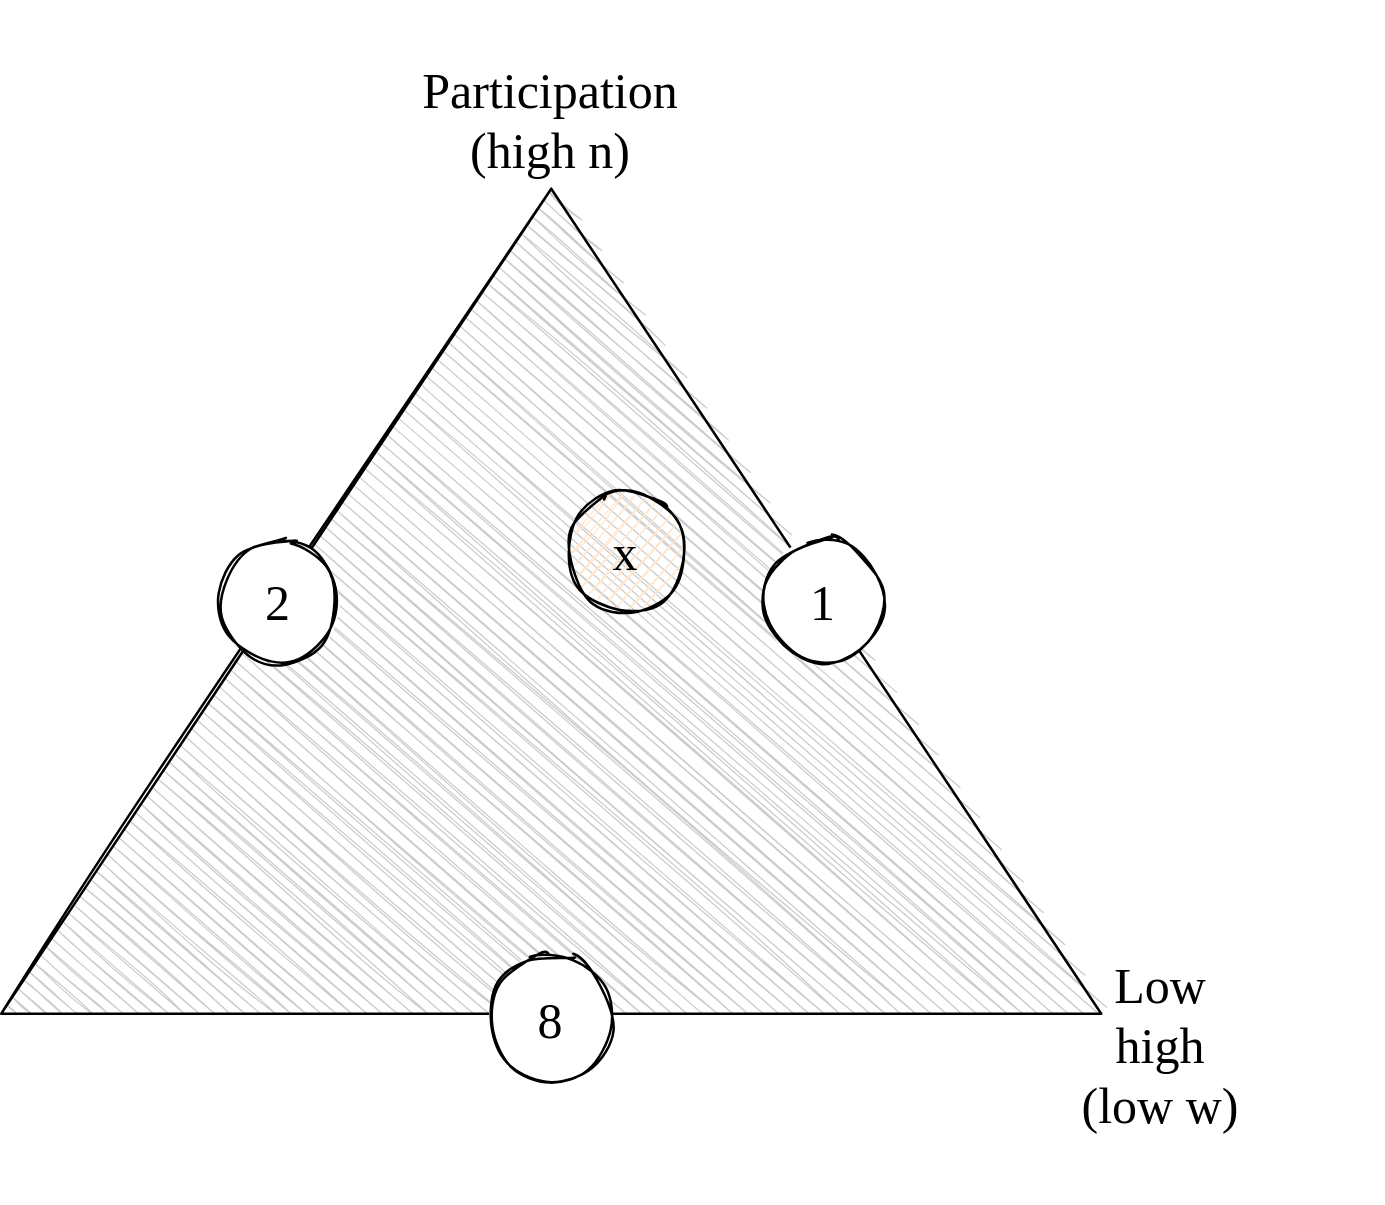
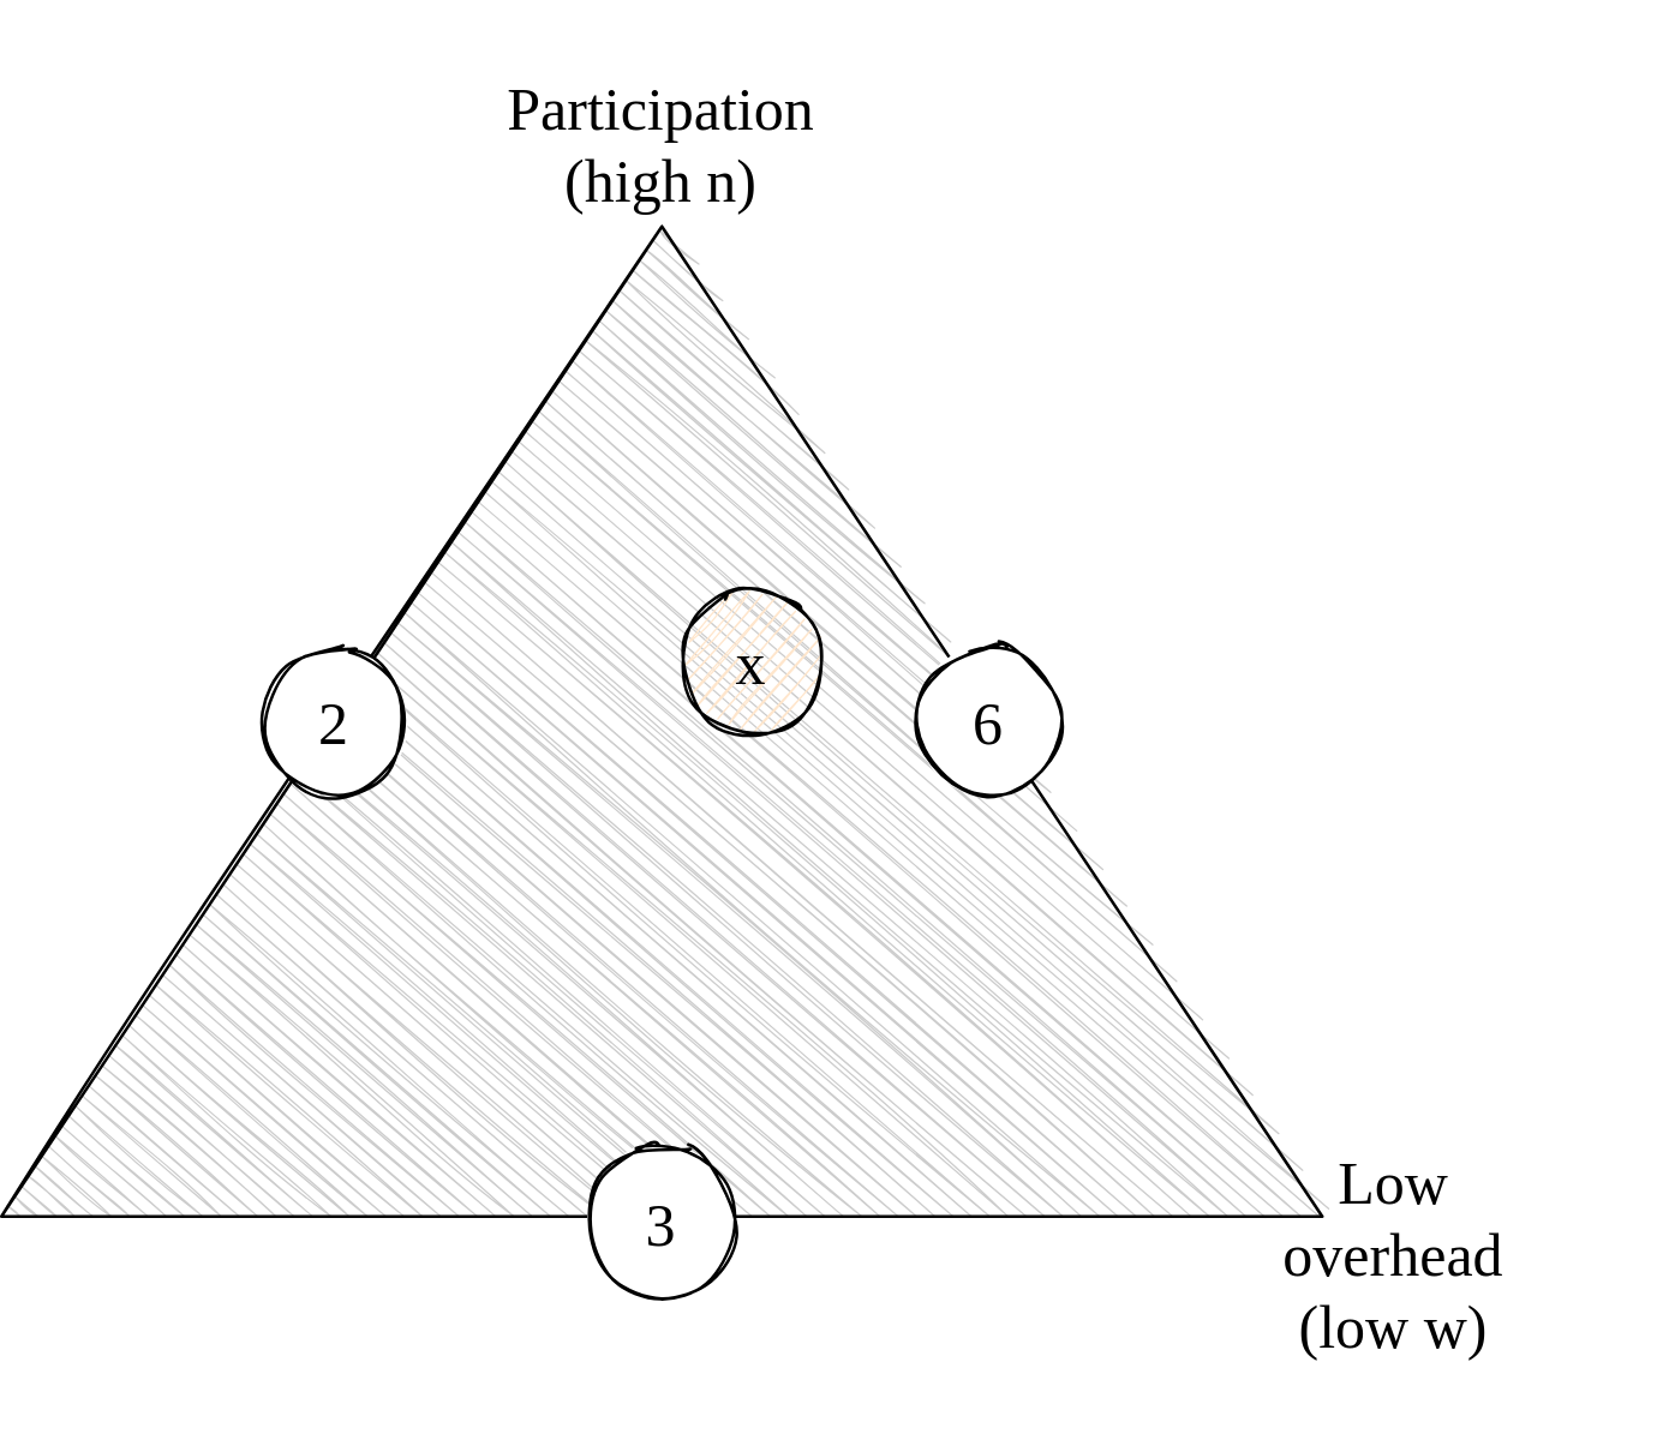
- <mxCell id="9" value="&lt;font data-font-src=&quot;https://fonts.googleapis.com/css?family=Gloria+Hallelujah&quot; style=&quot;font-size: 20px&quot; face=&quot;Gloria Hallelujah&quot;&gt;1&lt;/font&gt;" style="ellipse;whiteSpace=wrap;html=1;aspect=fixed;sketch=1;" parent="1" vertex="1"><mxGeometry x="269" y="214.66" width="50" height="50" as="geometry" /></mxCell>
+ <mxCell id="9" value="&lt;font data-font-src=&quot;https://fonts.googleapis.com/css?family=Gloria+Hallelujah&quot; style=&quot;font-size: 20px&quot; face=&quot;Gloria Hallelujah&quot;&gt;6&lt;/font&gt;" style="ellipse;whiteSpace=wrap;html=1;aspect=fixed;sketch=1;" parent="1" vertex="1"><mxGeometry x="269" y="214.66" width="50" height="50" as="geometry" /></mxCell>
- <mxCell id="10" value="&lt;font data-font-src=&quot;https://fonts.googleapis.com/css?family=Gloria+Hallelujah&quot; style=&quot;font-size: 20px&quot; face=&quot;Gloria Hallelujah&quot;&gt;8&lt;/font&gt;" style="ellipse;whiteSpace=wrap;html=1;aspect=fixed;sketch=1;" parent="1" vertex="1"><mxGeometry x="160" y="382" width="50" height="50" as="geometry" /></mxCell>
+ <mxCell id="10" value="&lt;font data-font-src=&quot;https://fonts.googleapis.com/css?family=Gloria+Hallelujah&quot; style=&quot;font-size: 20px&quot; face=&quot;Gloria Hallelujah&quot;&gt;3&lt;/font&gt;" style="ellipse;whiteSpace=wrap;html=1;aspect=fixed;sketch=1;" parent="1" vertex="1"><mxGeometry x="160" y="382" width="50" height="50" as="geometry" /></mxCell>
- <mxCell id="4" value="Low&lt;br&gt;high&lt;br&gt;(low w)" style="text;html=1;strokeColor=none;fillColor=none;align=center;verticalAlign=middle;whiteSpace=wrap;rounded=0;sketch=1;fontFamily=Gloria Hallelujah;fontSource=https%3A%2F%2Ffonts.googleapis.com%2Fcss%3Ffamily%3DGloria%2BHallelujah;fontSize=20;" parent="1" vertex="1"><mxGeometry x="361" y="402" width="136" height="30" as="geometry" /></mxCell>
+ <mxCell id="4" value="Low&lt;br&gt;overhead&lt;br&gt;(low w)" style="text;html=1;strokeColor=none;fillColor=none;align=center;verticalAlign=middle;whiteSpace=wrap;rounded=0;sketch=1;fontFamily=Gloria Hallelujah;fontSource=https%3A%2F%2Ffonts.googleapis.com%2Fcss%3Ffamily%3DGloria%2BHallelujah;fontSize=20;" parent="1" vertex="1"><mxGeometry x="361" y="402" width="136" height="30" as="geometry" /></mxCell>
